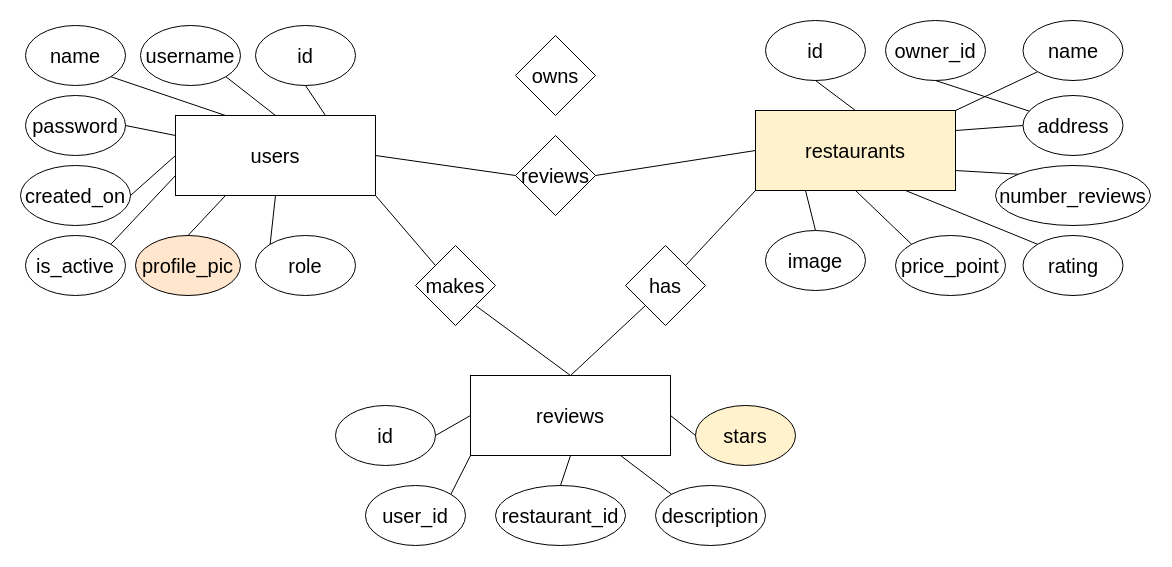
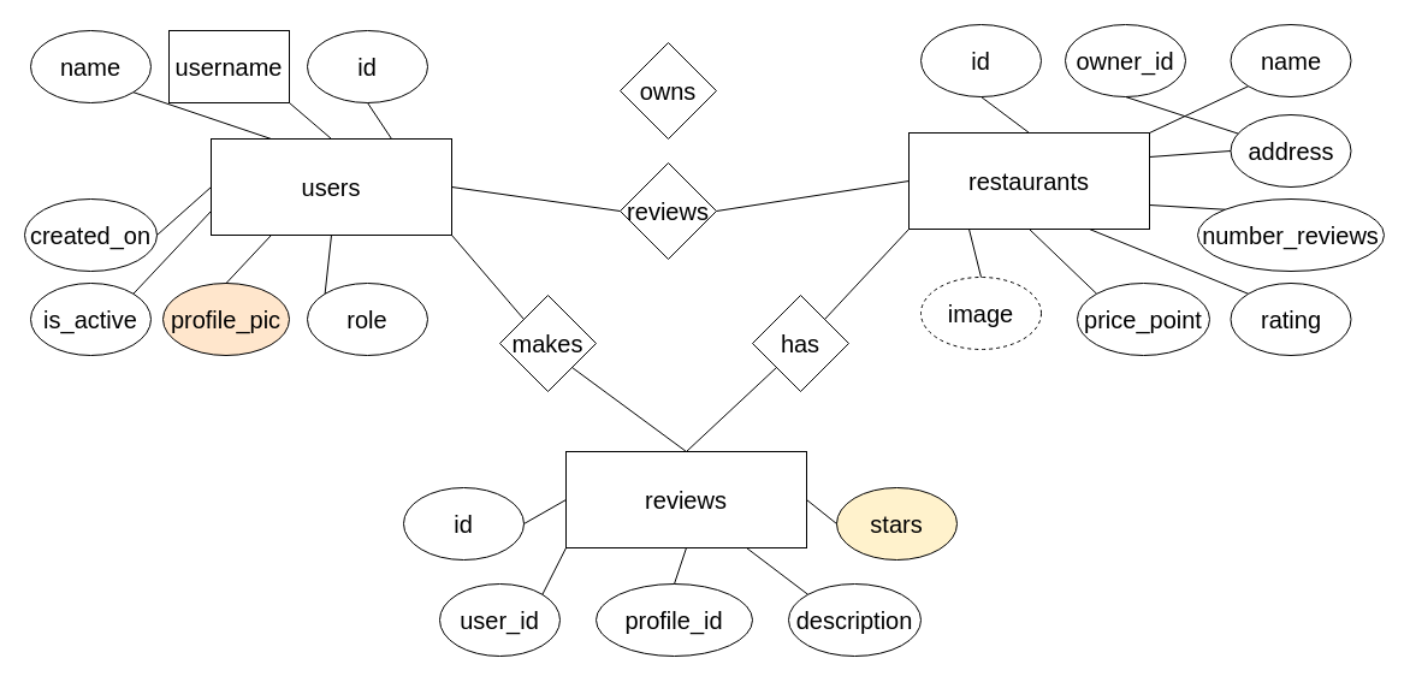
- <mxCell id="4" value="&lt;font style=&quot;font-size: 20px;&quot;&gt;username&lt;/font&gt;" style="ellipse;whiteSpace=wrap;html=1;" vertex="1" parent="1"><mxGeometry x="140" y="25" width="100" height="60" as="geometry" /></mxCell>
+ <mxCell id="4" value="&lt;font style=&quot;font-size: 20px;&quot;&gt;username&lt;/font&gt;" style="whiteSpace=wrap;html=1;rounded=0;" vertex="1" parent="1"><mxGeometry x="140" y="25" width="100" height="60" as="geometry" /></mxCell>
- <mxCell id="6" value="&lt;span style=&quot;font-size: 20px;&quot;&gt;password&lt;br&gt;&lt;/span&gt;" style="ellipse;whiteSpace=wrap;html=1;" vertex="1" parent="1"><mxGeometry x="25" y="95" width="100" height="60" as="geometry" /></mxCell>
- <mxCell id="42" value="" style="endArrow=none;html=1;rounded=0;entryX=0;entryY=0.25;entryDx=0;entryDy=0;exitX=1;exitY=0.5;exitDx=0;exitDy=0;" edge="1" parent="1" source="6" target="2"><mxGeometry width="50" height="50" relative="1" as="geometry"><mxPoint x="245" y="96" as="sourcePoint" /><mxPoint x="295" y="135" as="targetPoint" /></mxGeometry></mxCell>
- <mxCell id="11" value="restaurants" style="rounded=0;whiteSpace=wrap;html=1;fontSize=20;fillColor=#fff2cc;" vertex="1" parent="1"><mxGeometry x="755" y="110" width="200" height="80" as="geometry" /></mxCell>
+ <mxCell id="11" value="restaurants" style="rounded=0;whiteSpace=wrap;html=1;fontSize=20;" vertex="1" parent="1"><mxGeometry x="755" y="110" width="200" height="80" as="geometry" /></mxCell>
- <mxCell id="19" value="&lt;span style=&quot;font-size: 20px;&quot;&gt;image&lt;br&gt;&lt;/span&gt;" style="ellipse;whiteSpace=wrap;html=1;" vertex="1" parent="1"><mxGeometry x="765" y="230" width="100" height="60" as="geometry" /></mxCell>
+ <mxCell id="19" value="&lt;span style=&quot;font-size: 20px;&quot;&gt;image&lt;br&gt;&lt;/span&gt;" style="ellipse;whiteSpace=wrap;html=1;dashed=1;" vertex="1" parent="1"><mxGeometry x="765" y="230" width="100" height="60" as="geometry" /></mxCell>
- <mxCell id="23" value="&lt;span style=&quot;font-size: 20px;&quot;&gt;restaurant_id&lt;/span&gt;" style="ellipse;whiteSpace=wrap;html=1;" vertex="1" parent="1"><mxGeometry x="495" y="485" width="130" height="60" as="geometry" /></mxCell>
+ <mxCell id="23" value="&lt;span style=&quot;font-size: 20px;&quot;&gt;profile_id&lt;/span&gt;" style="ellipse;whiteSpace=wrap;html=1;" vertex="1" parent="1"><mxGeometry x="495" y="485" width="130" height="60" as="geometry" /></mxCell>
